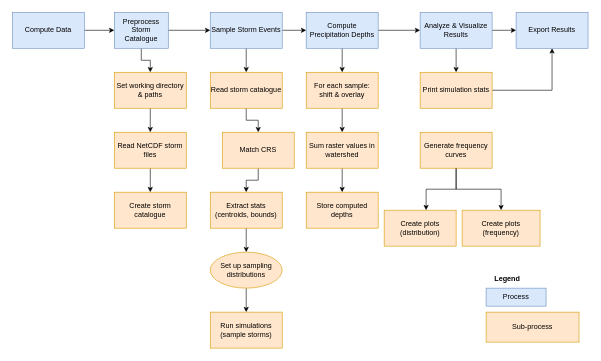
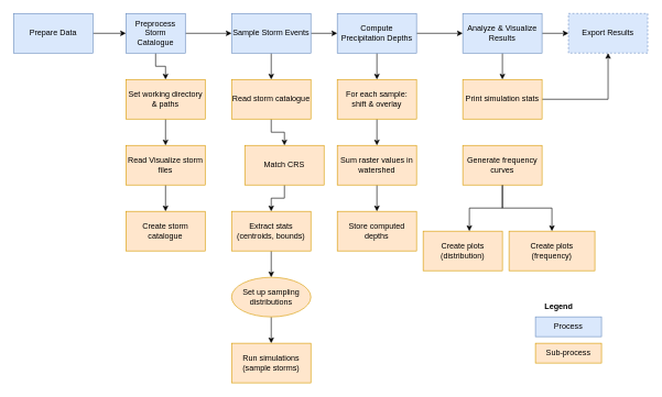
- <mxCell id="3" value="Compute Data" style="whiteSpace=wrap;html=1;fillColor=#dae8fc;strokeColor=#6c8ebf;" vertex="1" parent="1"><mxGeometry x="20" y="20" width="120" height="60" as="geometry" /></mxCell>
+ <mxCell id="3" value="Prepare Data" style="whiteSpace=wrap;html=1;fillColor=#dae8fc;strokeColor=#6c8ebf;" vertex="1" parent="1"><mxGeometry x="20" y="20" width="120" height="60" as="geometry" /></mxCell>
- <mxCell id="16" value="Export Results" style="whiteSpace=wrap;html=1;fillColor=#dae8fc;strokeColor=#6c8ebf;" vertex="1" parent="1"><mxGeometry x="860" y="20" width="120" height="60" as="geometry" /></mxCell>
+ <mxCell id="16" value="Export Results" style="whiteSpace=wrap;html=1;fillColor=#dae8fc;strokeColor=#6c8ebf;dashed=1;" vertex="1" parent="1"><mxGeometry x="860" y="20" width="120" height="60" as="geometry" /></mxCell>
- <mxCell id="20" value="Read NetCDF storm files" style="whiteSpace=wrap;html=1;fillColor=#ffe6cc;strokeColor=#d79b00;" vertex="1" parent="1"><mxGeometry x="190" y="220" width="120" height="60" as="geometry" /></mxCell>
+ <mxCell id="20" value="Read Visualize storm files" style="whiteSpace=wrap;html=1;fillColor=#ffe6cc;strokeColor=#d79b00;" vertex="1" parent="1"><mxGeometry x="190" y="220" width="120" height="60" as="geometry" /></mxCell>
- <mxCell id="44" value="Sub-process" style="whiteSpace=wrap;html=1;fillColor=#ffe6cc;strokeColor=#d79b00;" vertex="1" parent="1"><mxGeometry x="810" y="520" width="155" height="50" as="geometry" /></mxCell>
+ <mxCell id="44" value="Sub-process" style="whiteSpace=wrap;html=1;fillColor=#ffe6cc;strokeColor=#d79b00;" vertex="1" parent="1"><mxGeometry x="810" y="520" width="100" height="30" as="geometry" /></mxCell>
